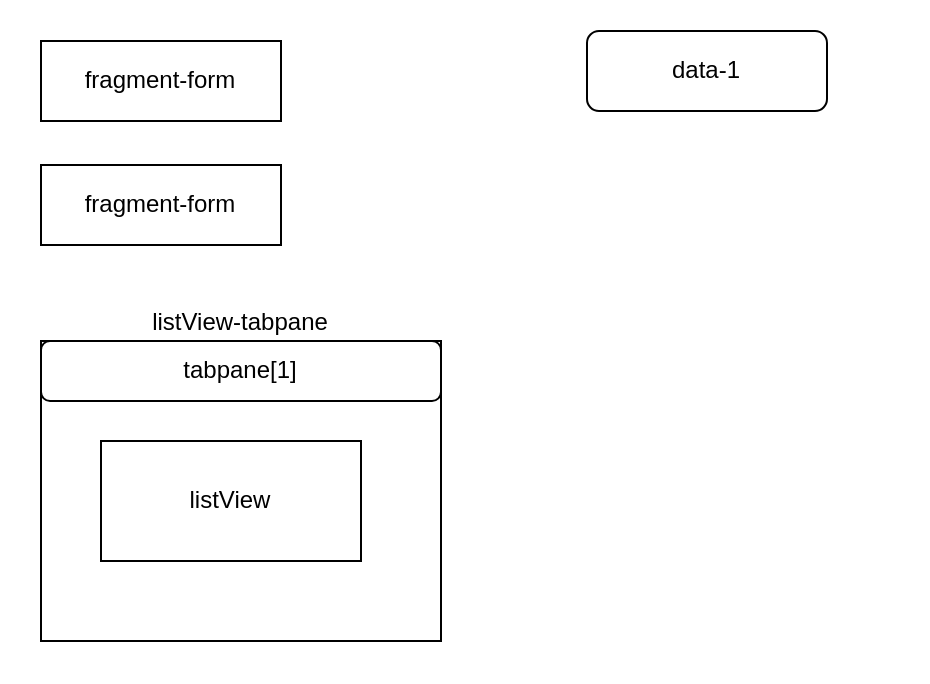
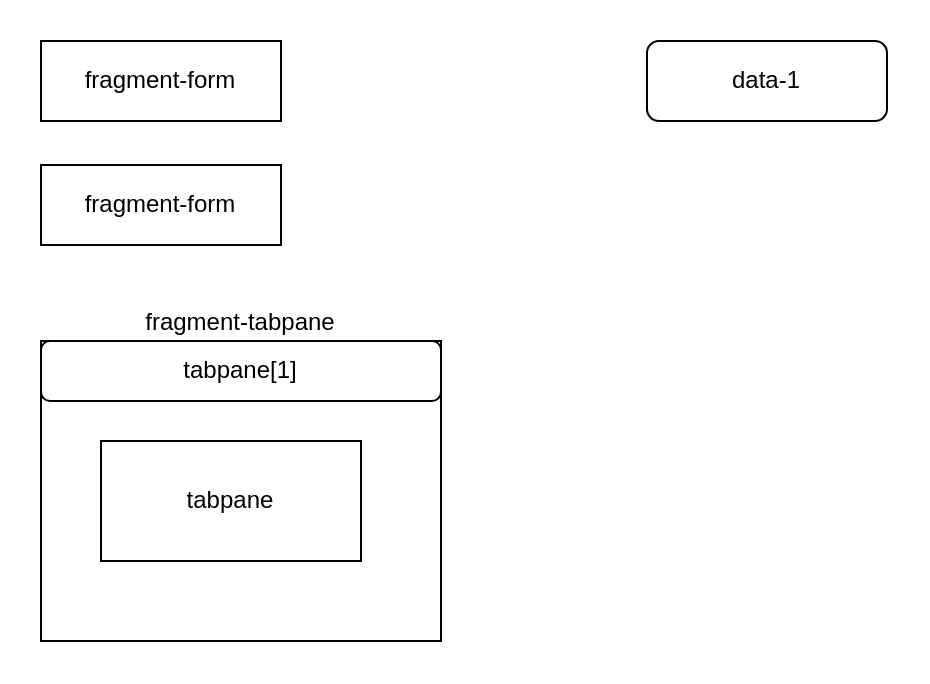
- <mxCell id="5" value="data-1" style="rounded=1;whiteSpace=wrap;html=1;" parent="1" vertex="1"><mxGeometry x="293" y="15" width="120" height="40" as="geometry" /></mxCell>
+ <mxCell id="5" value="data-1" style="rounded=1;whiteSpace=wrap;html=1;" parent="1" vertex="1"><mxGeometry x="323" y="20" width="120" height="40" as="geometry" /></mxCell>
- <mxCell id="4" value="listView-tabpane" style="rounded=0;whiteSpace=wrap;html=1;labelPosition=center;verticalLabelPosition=top;align=center;verticalAlign=bottom;" parent="1" vertex="1"><mxGeometry x="20" y="170" width="200" height="150" as="geometry" /></mxCell>
+ <mxCell id="4" value="fragment-tabpane" style="rounded=0;whiteSpace=wrap;html=1;labelPosition=center;verticalLabelPosition=top;align=center;verticalAlign=bottom;" parent="1" vertex="1"><mxGeometry x="20" y="170" width="200" height="150" as="geometry" /></mxCell>
- <mxCell id="6" value="listView" style="rounded=0;whiteSpace=wrap;html=1;" parent="1" vertex="1"><mxGeometry x="50" y="220" width="130" height="60" as="geometry" /></mxCell>
+ <mxCell id="6" value="tabpane" style="rounded=0;whiteSpace=wrap;html=1;" parent="1" vertex="1"><mxGeometry x="50" y="220" width="130" height="60" as="geometry" /></mxCell>
